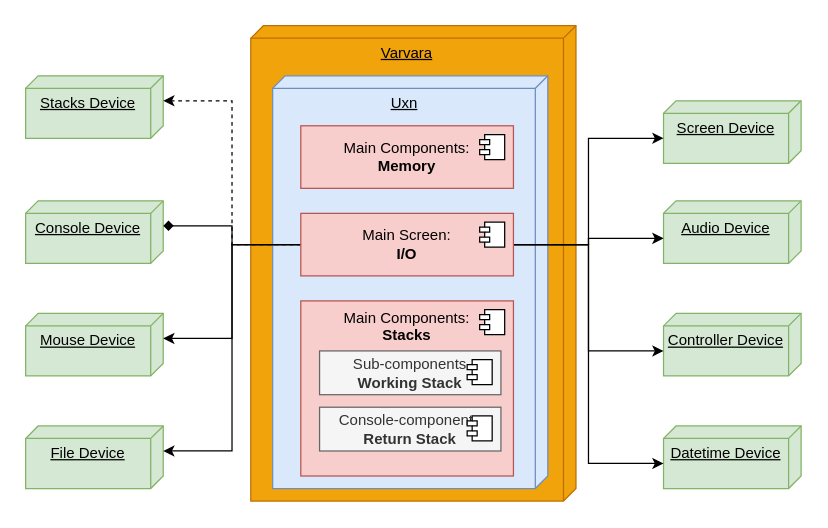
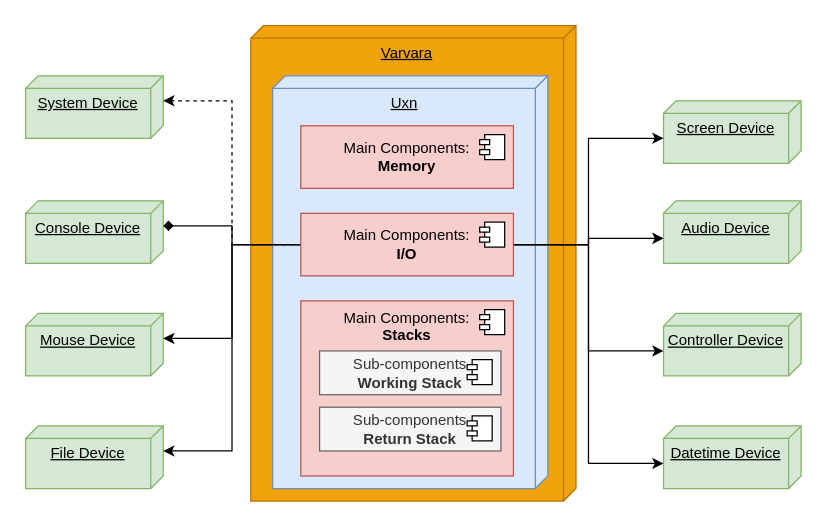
- <mxCell id="4" value="Stacks Device" style="verticalAlign=top;align=center;spacingTop=8;spacingLeft=2;spacingRight=12;shape=cube;size=10;direction=south;fontStyle=4;html=1;whiteSpace=wrap;fillColor=#d5e8d4;strokeColor=#82b366;" vertex="1" parent="1"><mxGeometry x="20" y="60" width="110" height="50" as="geometry" /></mxCell>
+ <mxCell id="4" value="System Device" style="verticalAlign=top;align=center;spacingTop=8;spacingLeft=2;spacingRight=12;shape=cube;size=10;direction=south;fontStyle=4;html=1;whiteSpace=wrap;fillColor=#d5e8d4;strokeColor=#82b366;" vertex="1" parent="1"><mxGeometry x="20" y="60" width="110" height="50" as="geometry" /></mxCell>
- <mxCell id="29" value="Main Screen:&lt;br&gt;&lt;b&gt;I/O&lt;/b&gt;" style="html=1;dropTarget=0;whiteSpace=wrap;fillColor=#f8cecc;strokeColor=#b85450;" vertex="1" parent="1"><mxGeometry x="240" y="170" width="170" height="50" as="geometry" /></mxCell>
+ <mxCell id="29" value="Main Components:&lt;br&gt;&lt;b&gt;I/O&lt;/b&gt;" style="html=1;dropTarget=0;whiteSpace=wrap;fillColor=#f8cecc;strokeColor=#b85450;" vertex="1" parent="1"><mxGeometry x="240" y="170" width="170" height="50" as="geometry" /></mxCell>
- <mxCell id="19" value="Console-components&lt;br&gt;&lt;b&gt;Return Stack&lt;/b&gt;" style="html=1;dropTarget=0;whiteSpace=wrap;fillColor=#f5f5f5;fontColor=#333333;strokeColor=#666666;movable=1;resizable=1;rotatable=1;deletable=1;editable=1;locked=0;connectable=1;" vertex="1" parent="14"><mxGeometry x="15" y="85" width="145" height="35" as="geometry" /></mxCell>
+ <mxCell id="19" value="Sub-components&lt;br&gt;&lt;b&gt;Return Stack&lt;/b&gt;" style="html=1;dropTarget=0;whiteSpace=wrap;fillColor=#f5f5f5;fontColor=#333333;strokeColor=#666666;movable=1;resizable=1;rotatable=1;deletable=1;editable=1;locked=0;connectable=1;" vertex="1" parent="14"><mxGeometry x="15" y="85" width="145" height="35" as="geometry" /></mxCell>
